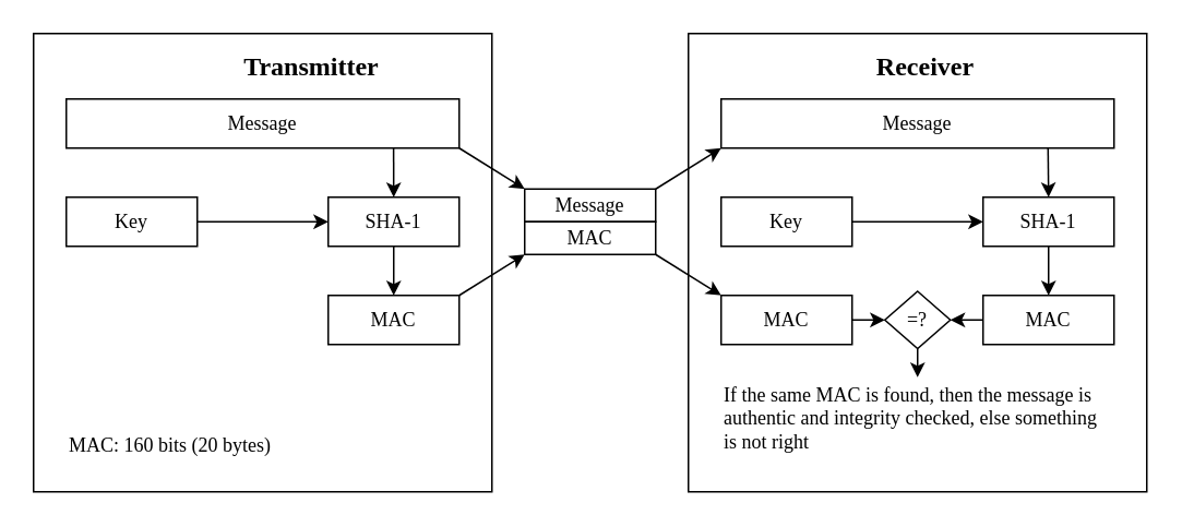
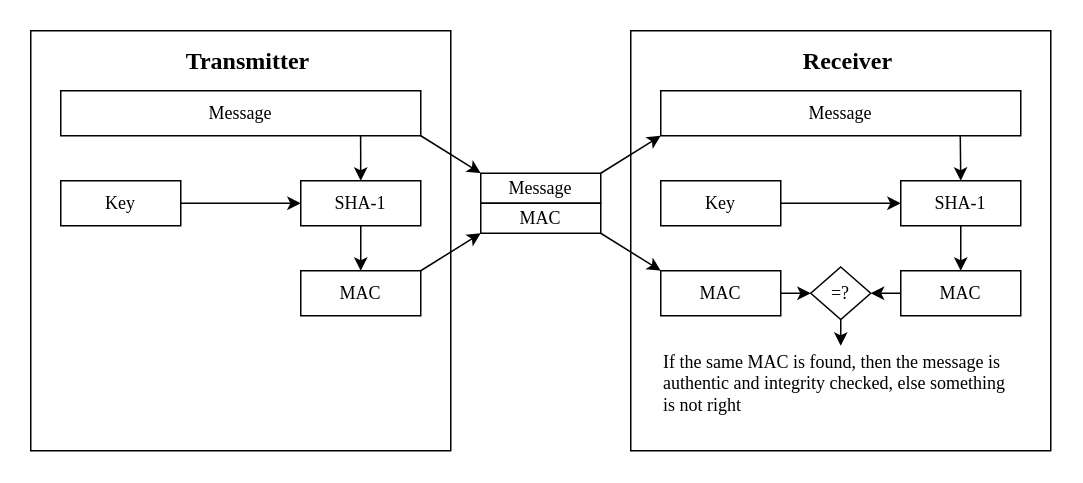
- <mxCell id="30" value="Transmitter" style="text;html=1;strokeColor=none;fillColor=none;align=center;verticalAlign=middle;whiteSpace=wrap;rounded=0;fontStyle=1;fontSize=16;fontFamily=Iwona font;fontSource=https%3A%2F%2Ffontsfree.pro%2Ftemplates%2Ffonts%2Fdownload%2FIwona%2FIwona-Regular.ttf;" parent="1" vertex="1"><mxGeometry x="155" y="30" width="70" height="20" as="geometry" /></mxCell>
+ <mxCell id="30" value="Transmitter" style="text;html=1;strokeColor=none;fillColor=none;align=center;verticalAlign=middle;whiteSpace=wrap;rounded=0;fontStyle=1;fontSize=16;fontFamily=Iwona font;fontSource=https%3A%2F%2Ffontsfree.pro%2Ftemplates%2Ffonts%2Fdownload%2FIwona%2FIwona-Regular.ttf;" parent="1" vertex="1"><mxGeometry x="130" y="30" width="70" height="20" as="geometry" /></mxCell>
- <mxCell id="32" value="&lt;font style=&quot;font-size: 12px&quot;&gt;MAC: 160 bits (20 bytes)&lt;/font&gt;" style="text;html=1;strokeColor=none;fillColor=none;align=left;verticalAlign=middle;whiteSpace=wrap;rounded=0;fontSize=16;fontFamily=Iwona font;fontSource=https%3A%2F%2Ffontsfree.pro%2Ftemplates%2Ffonts%2Fdownload%2FIwona%2FIwona-Regular.ttf;" parent="1" vertex="1"><mxGeometry x="40" y="260" width="170" height="20" as="geometry" /></mxCell>
